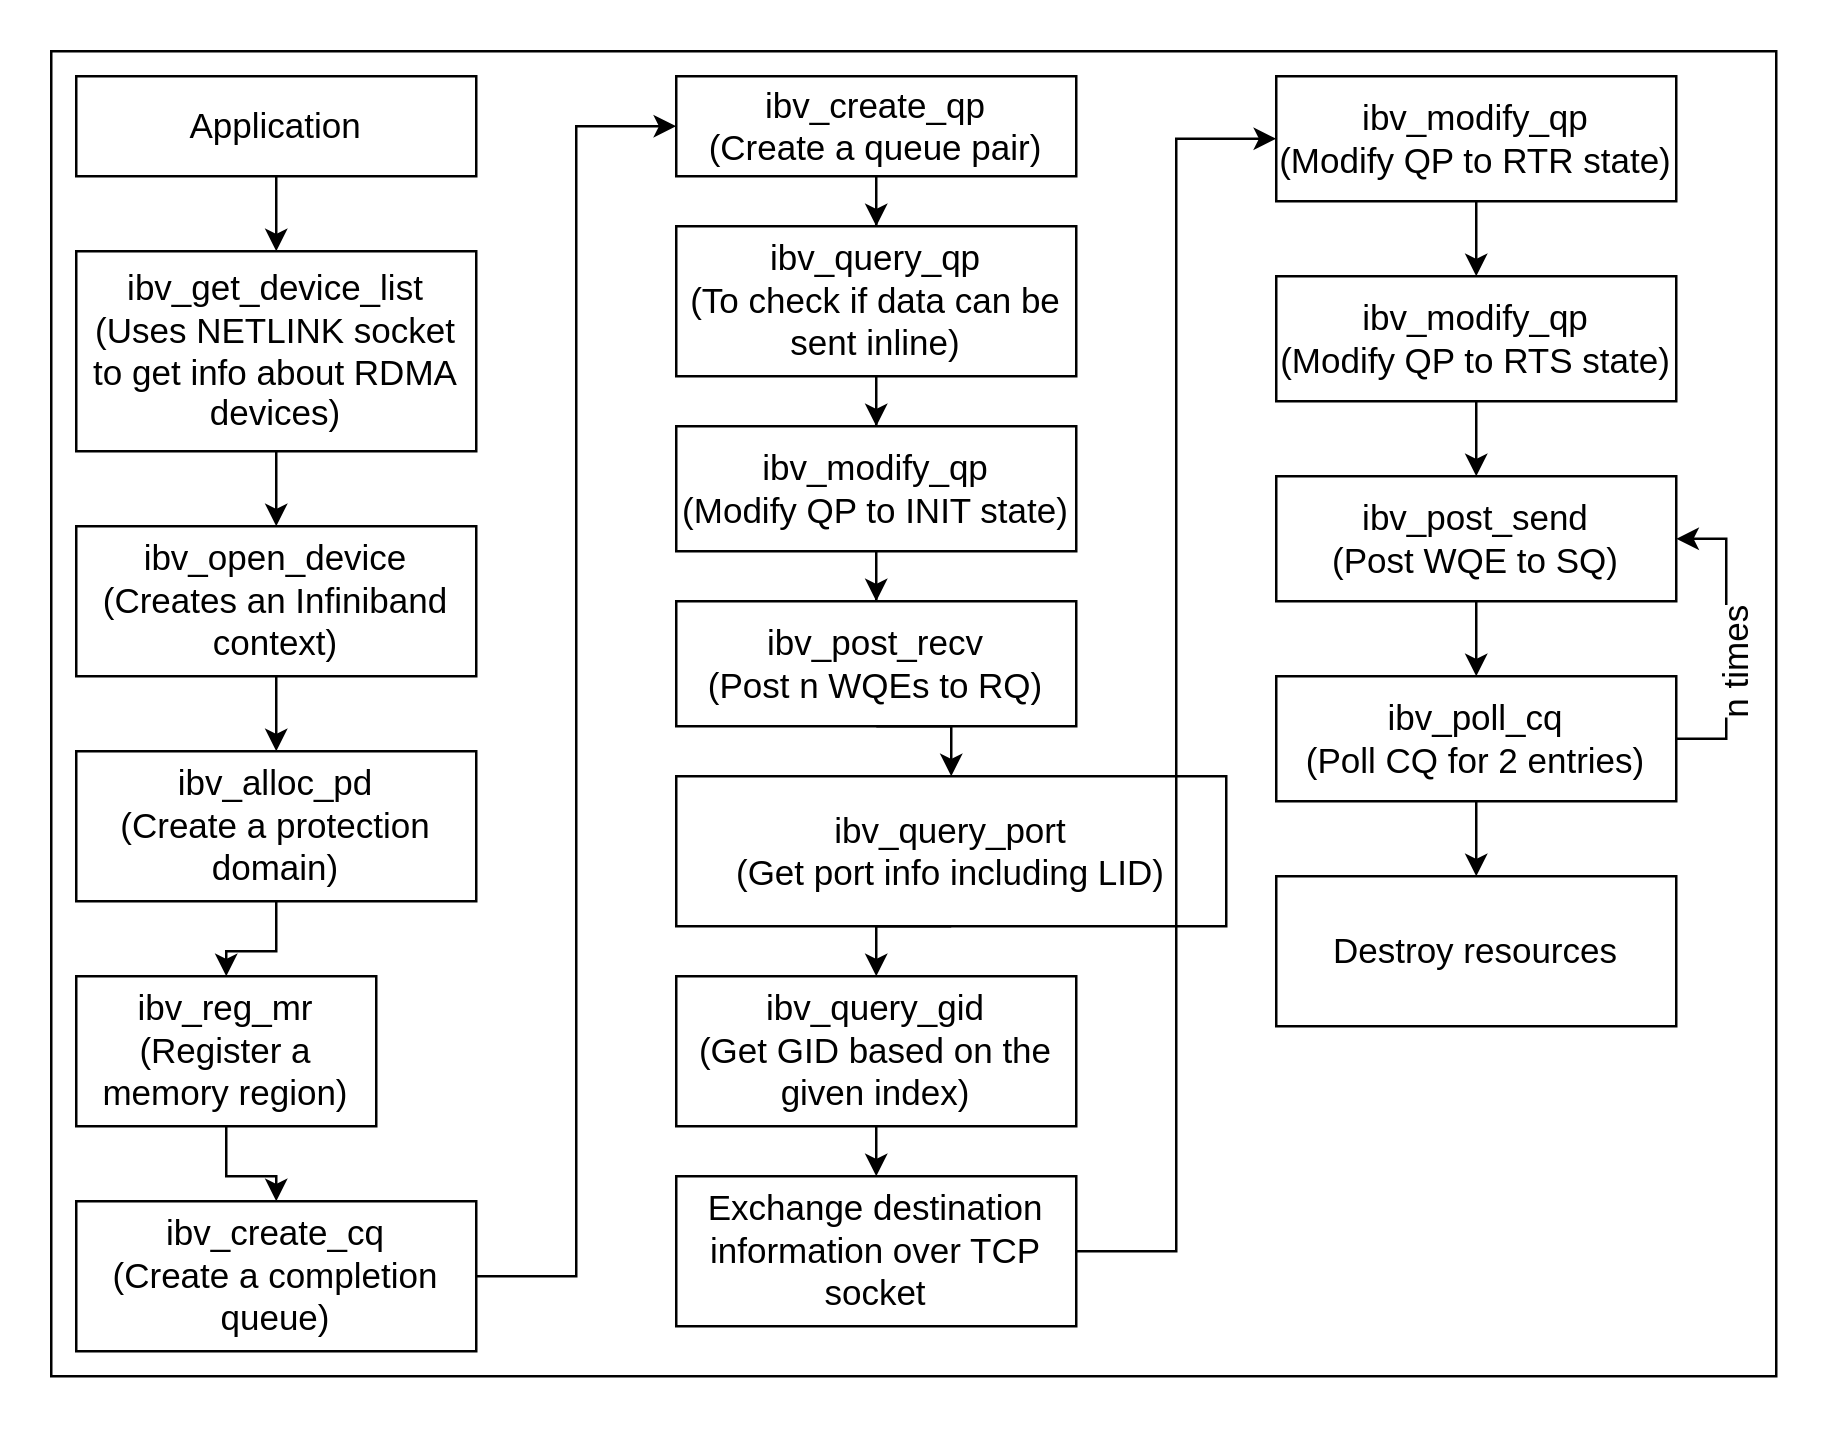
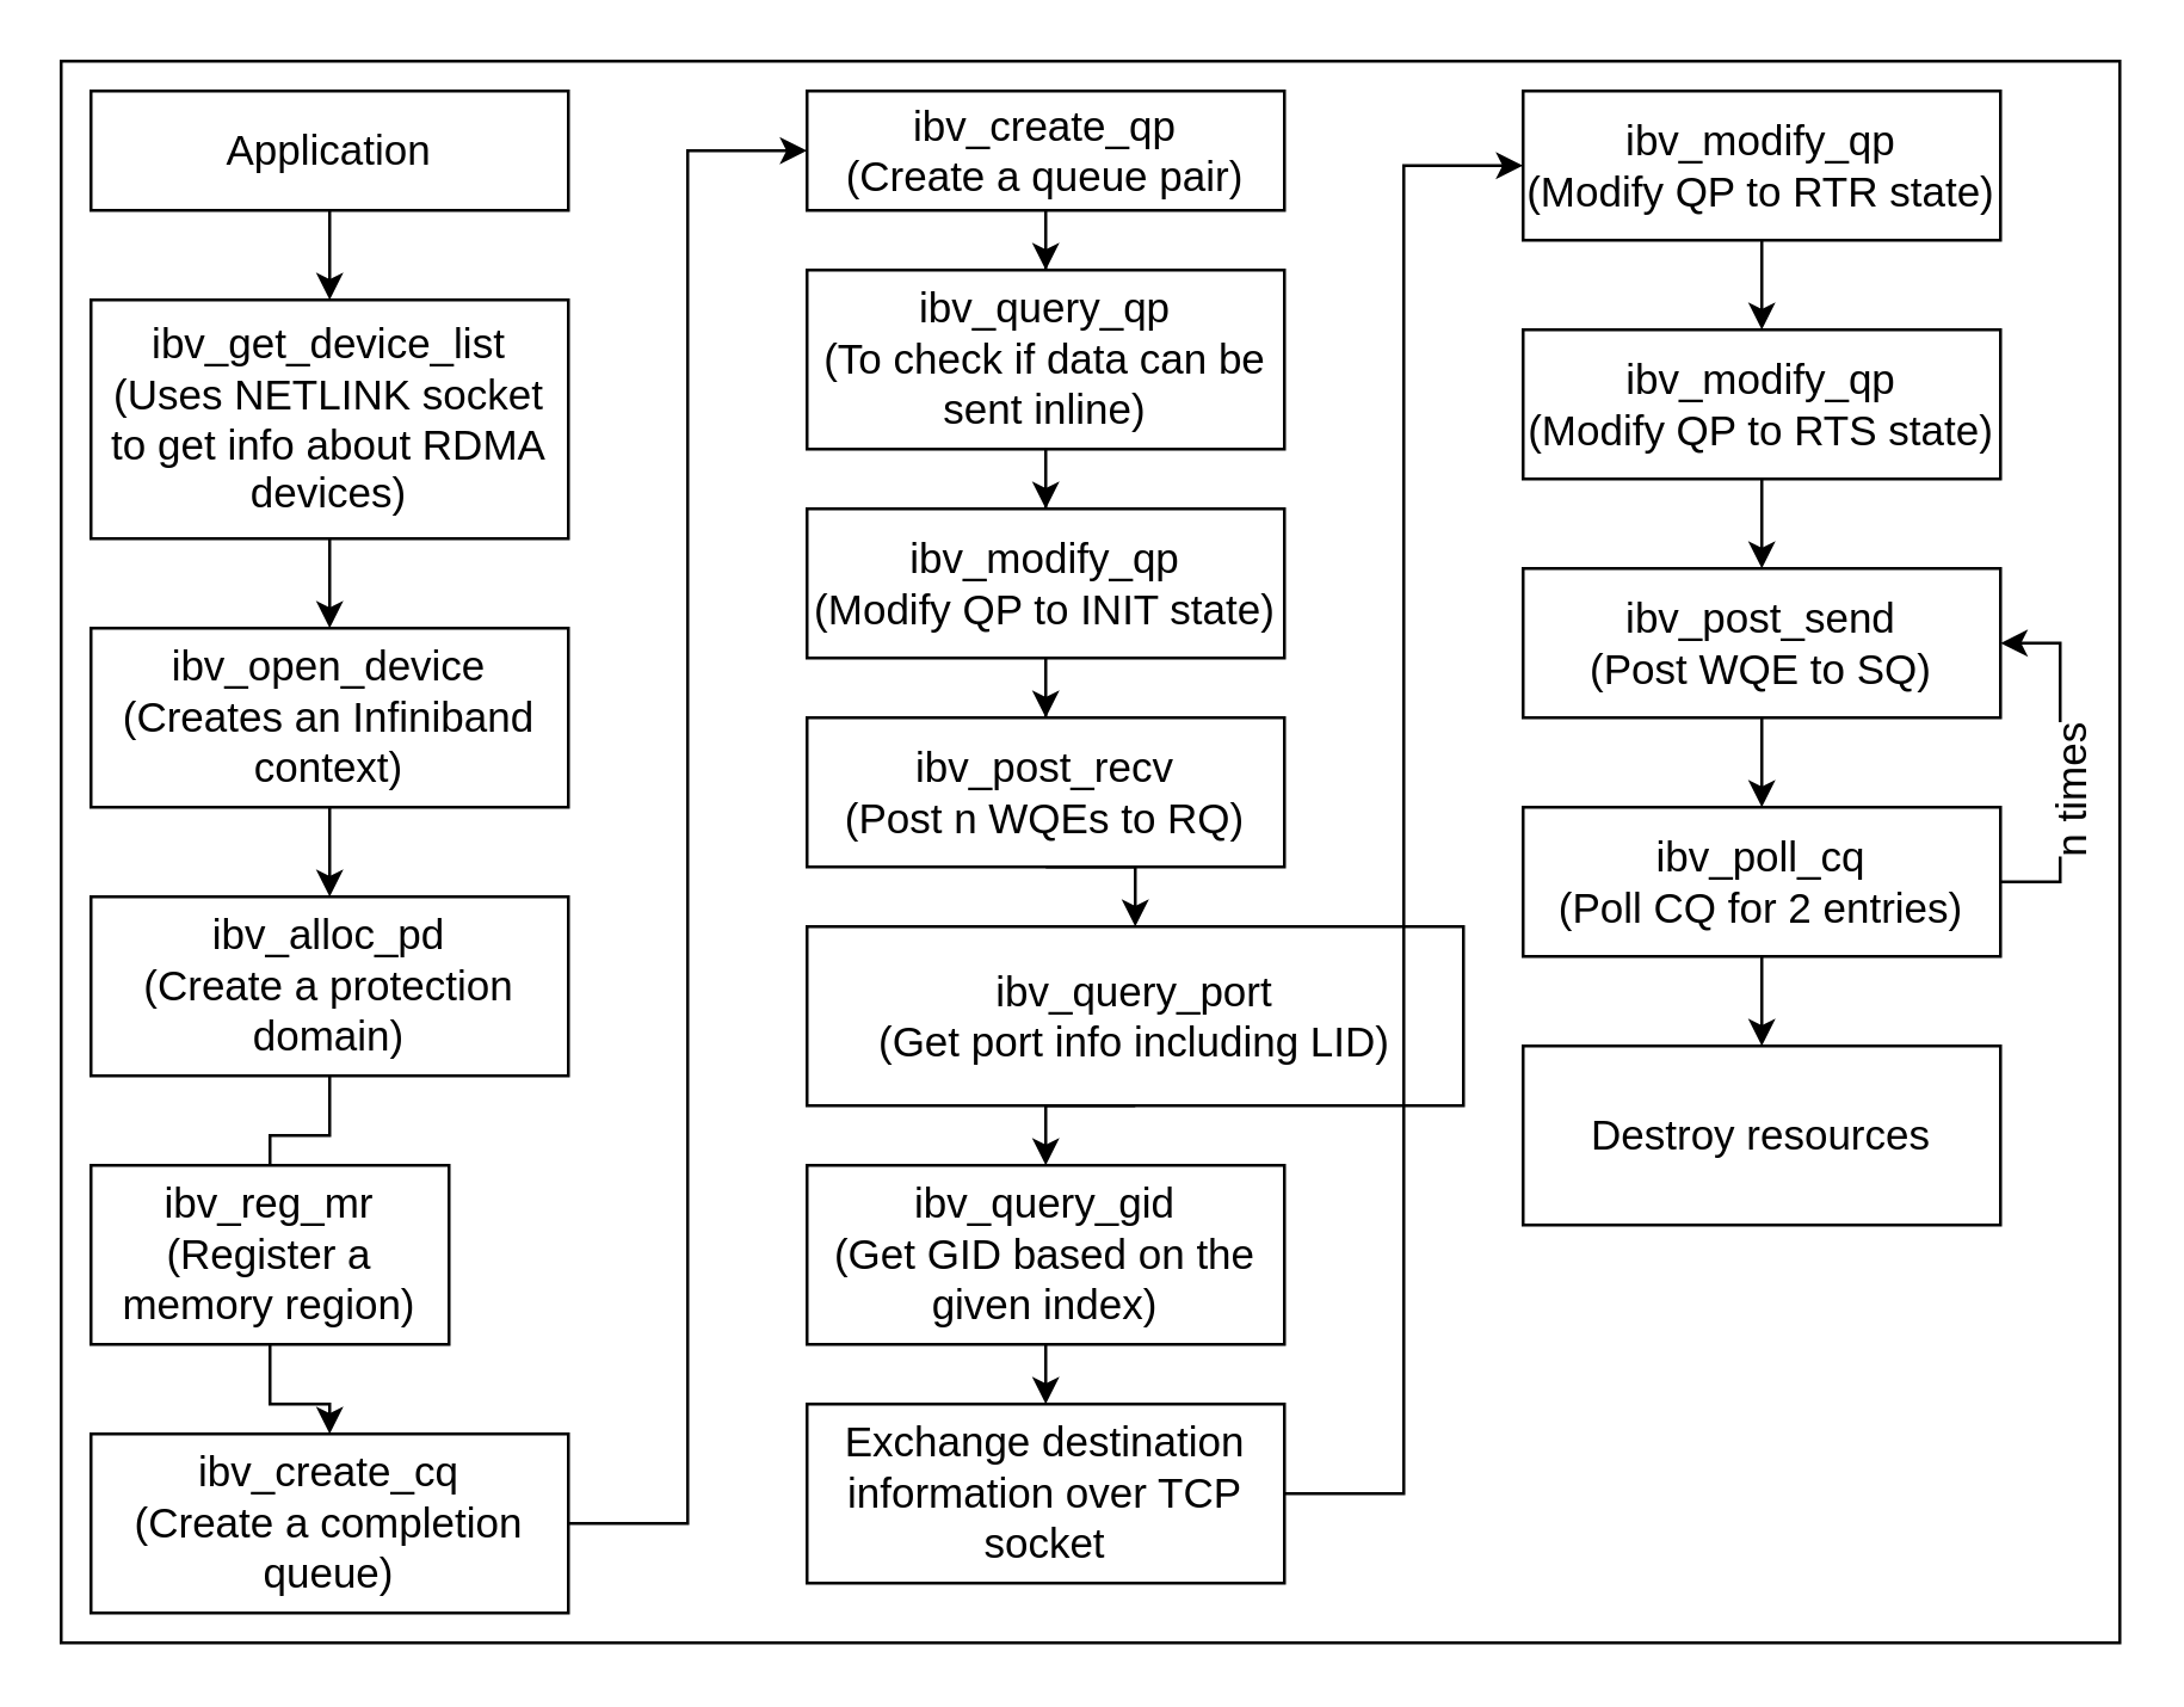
- <mxCell id="13" value="" style="edgeStyle=orthogonalEdgeStyle;rounded=0;orthogonalLoop=1;jettySize=auto;html=1;fontSize=14;" edge="1" parent="1" source="14" target="12"><mxGeometry relative="1" as="geometry" /></mxCell>
+ <mxCell id="13" value="" style="edgeStyle=orthogonalEdgeStyle;rounded=0;orthogonalLoop=1;jettySize=auto;html=1;fontSize=14;endArrow=none;" edge="1" parent="1" source="14" target="12"><mxGeometry relative="1" as="geometry" /></mxCell>
